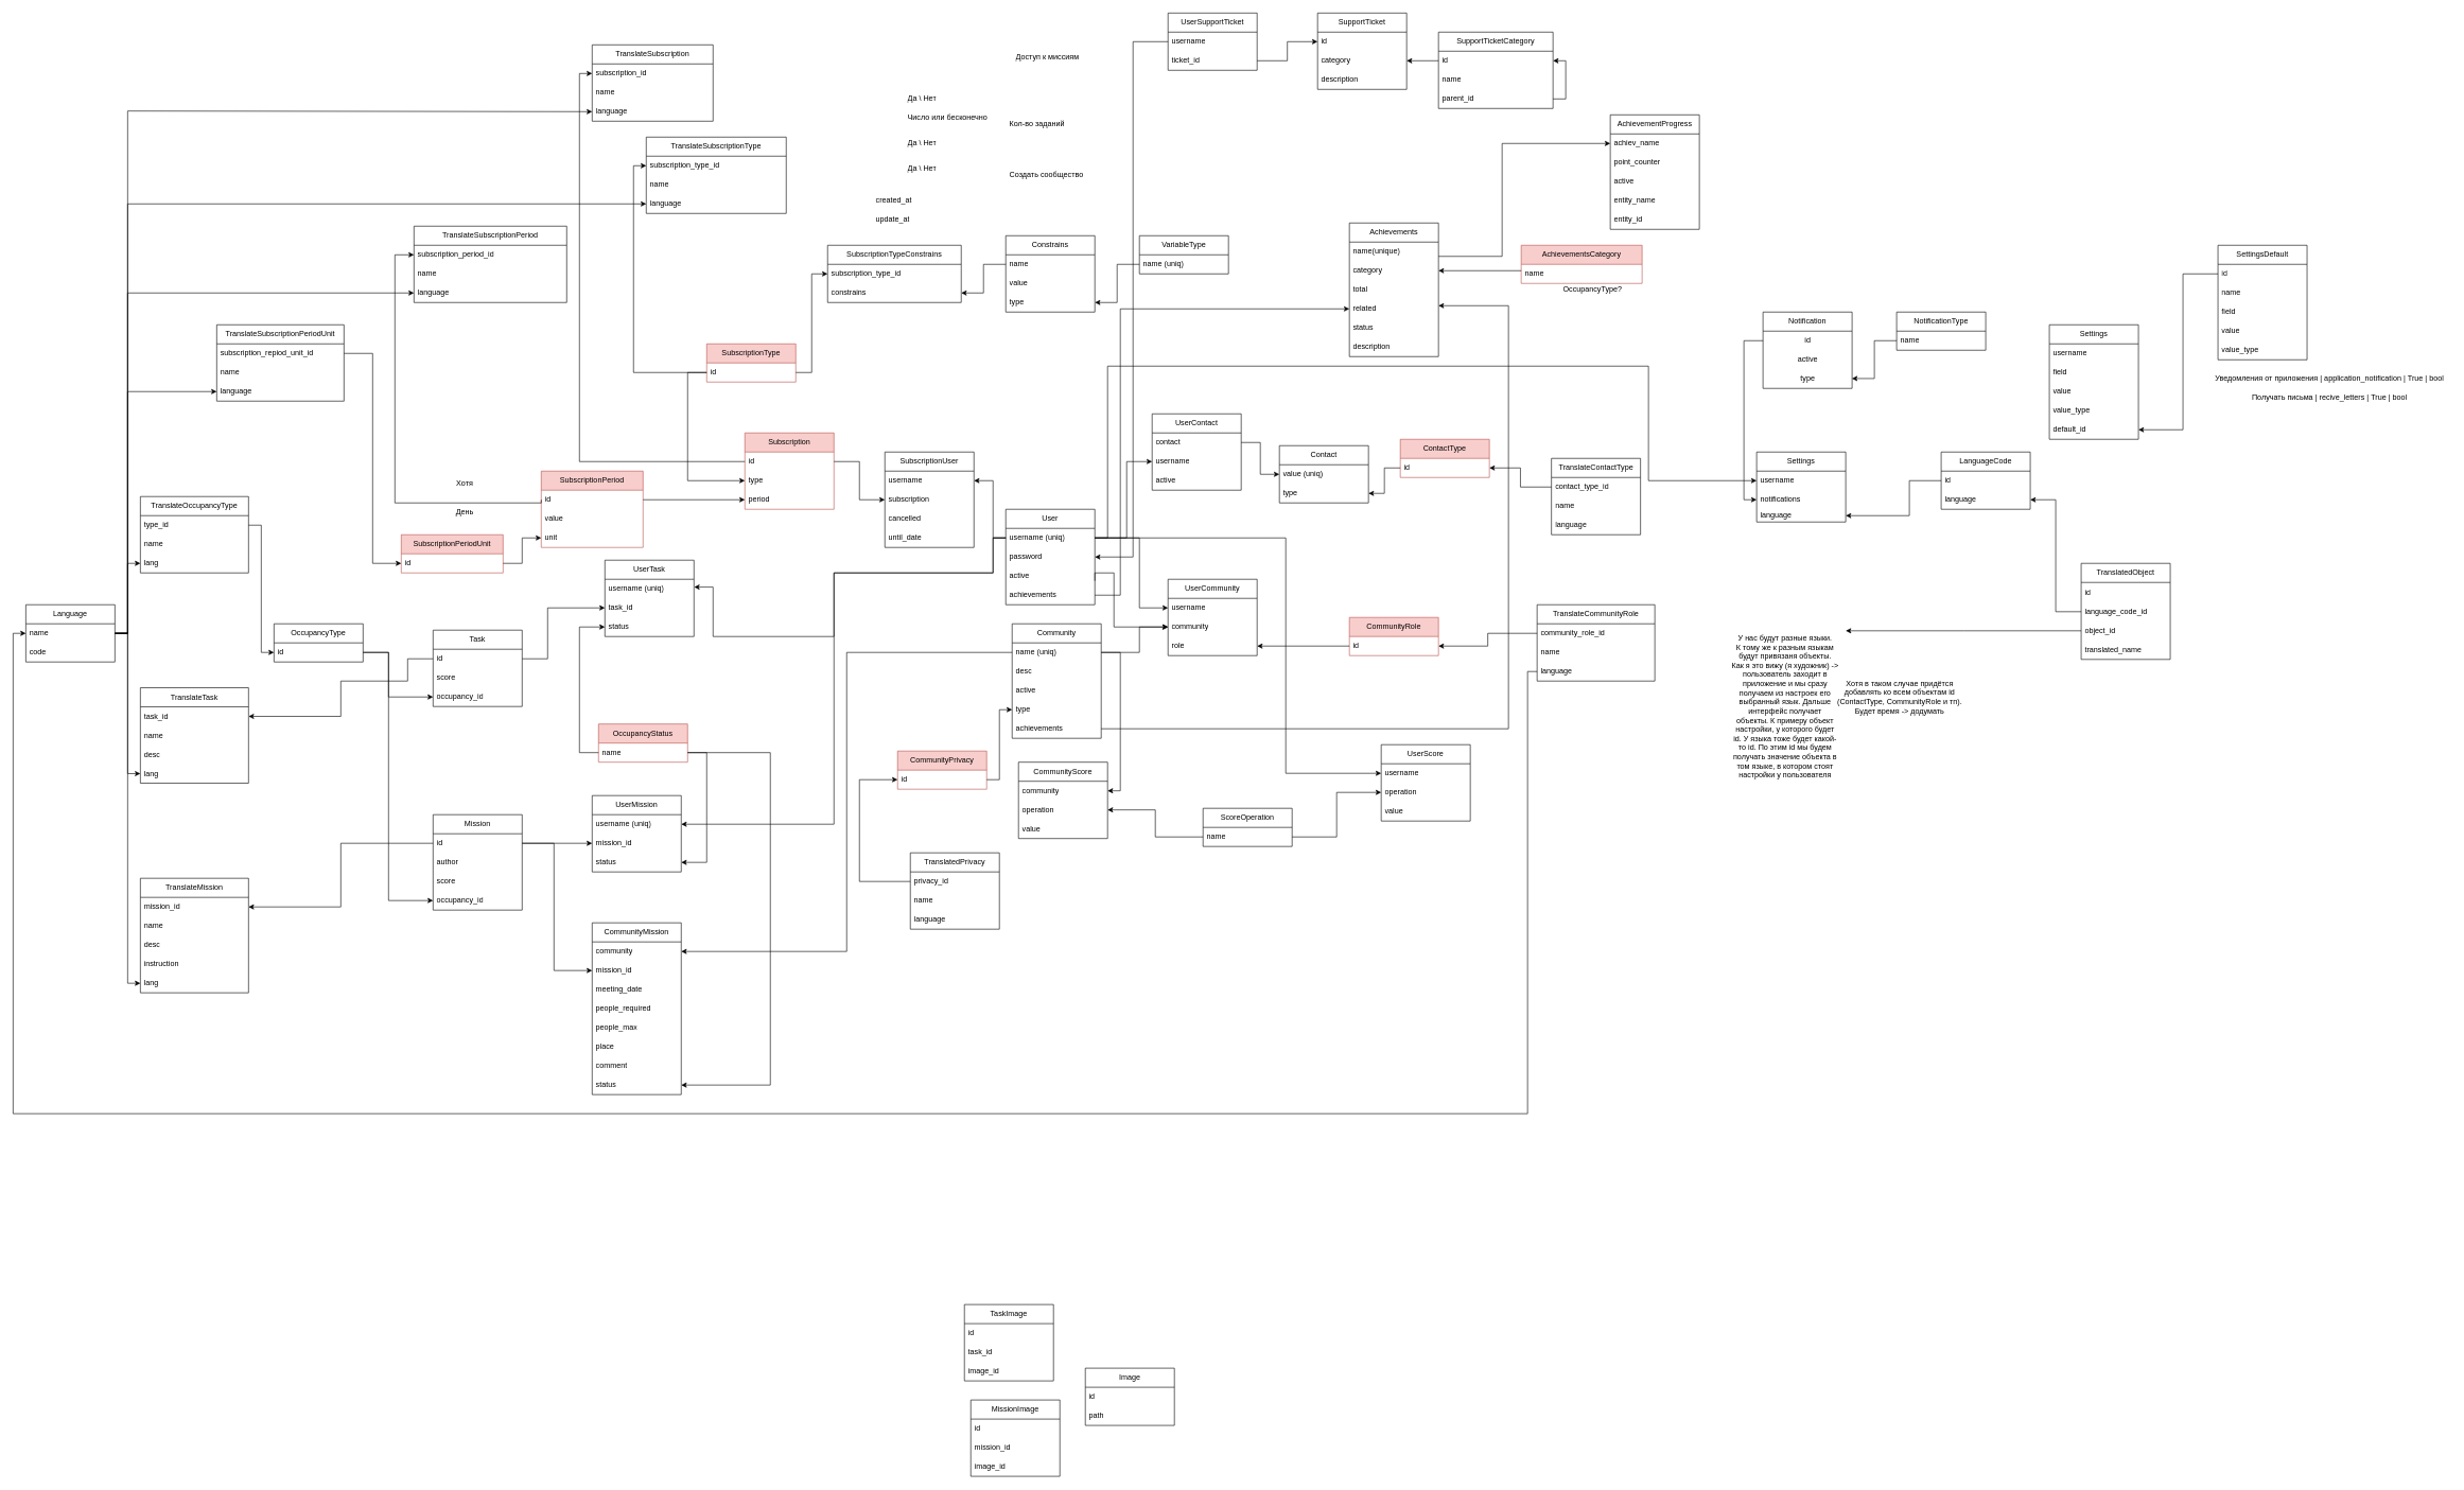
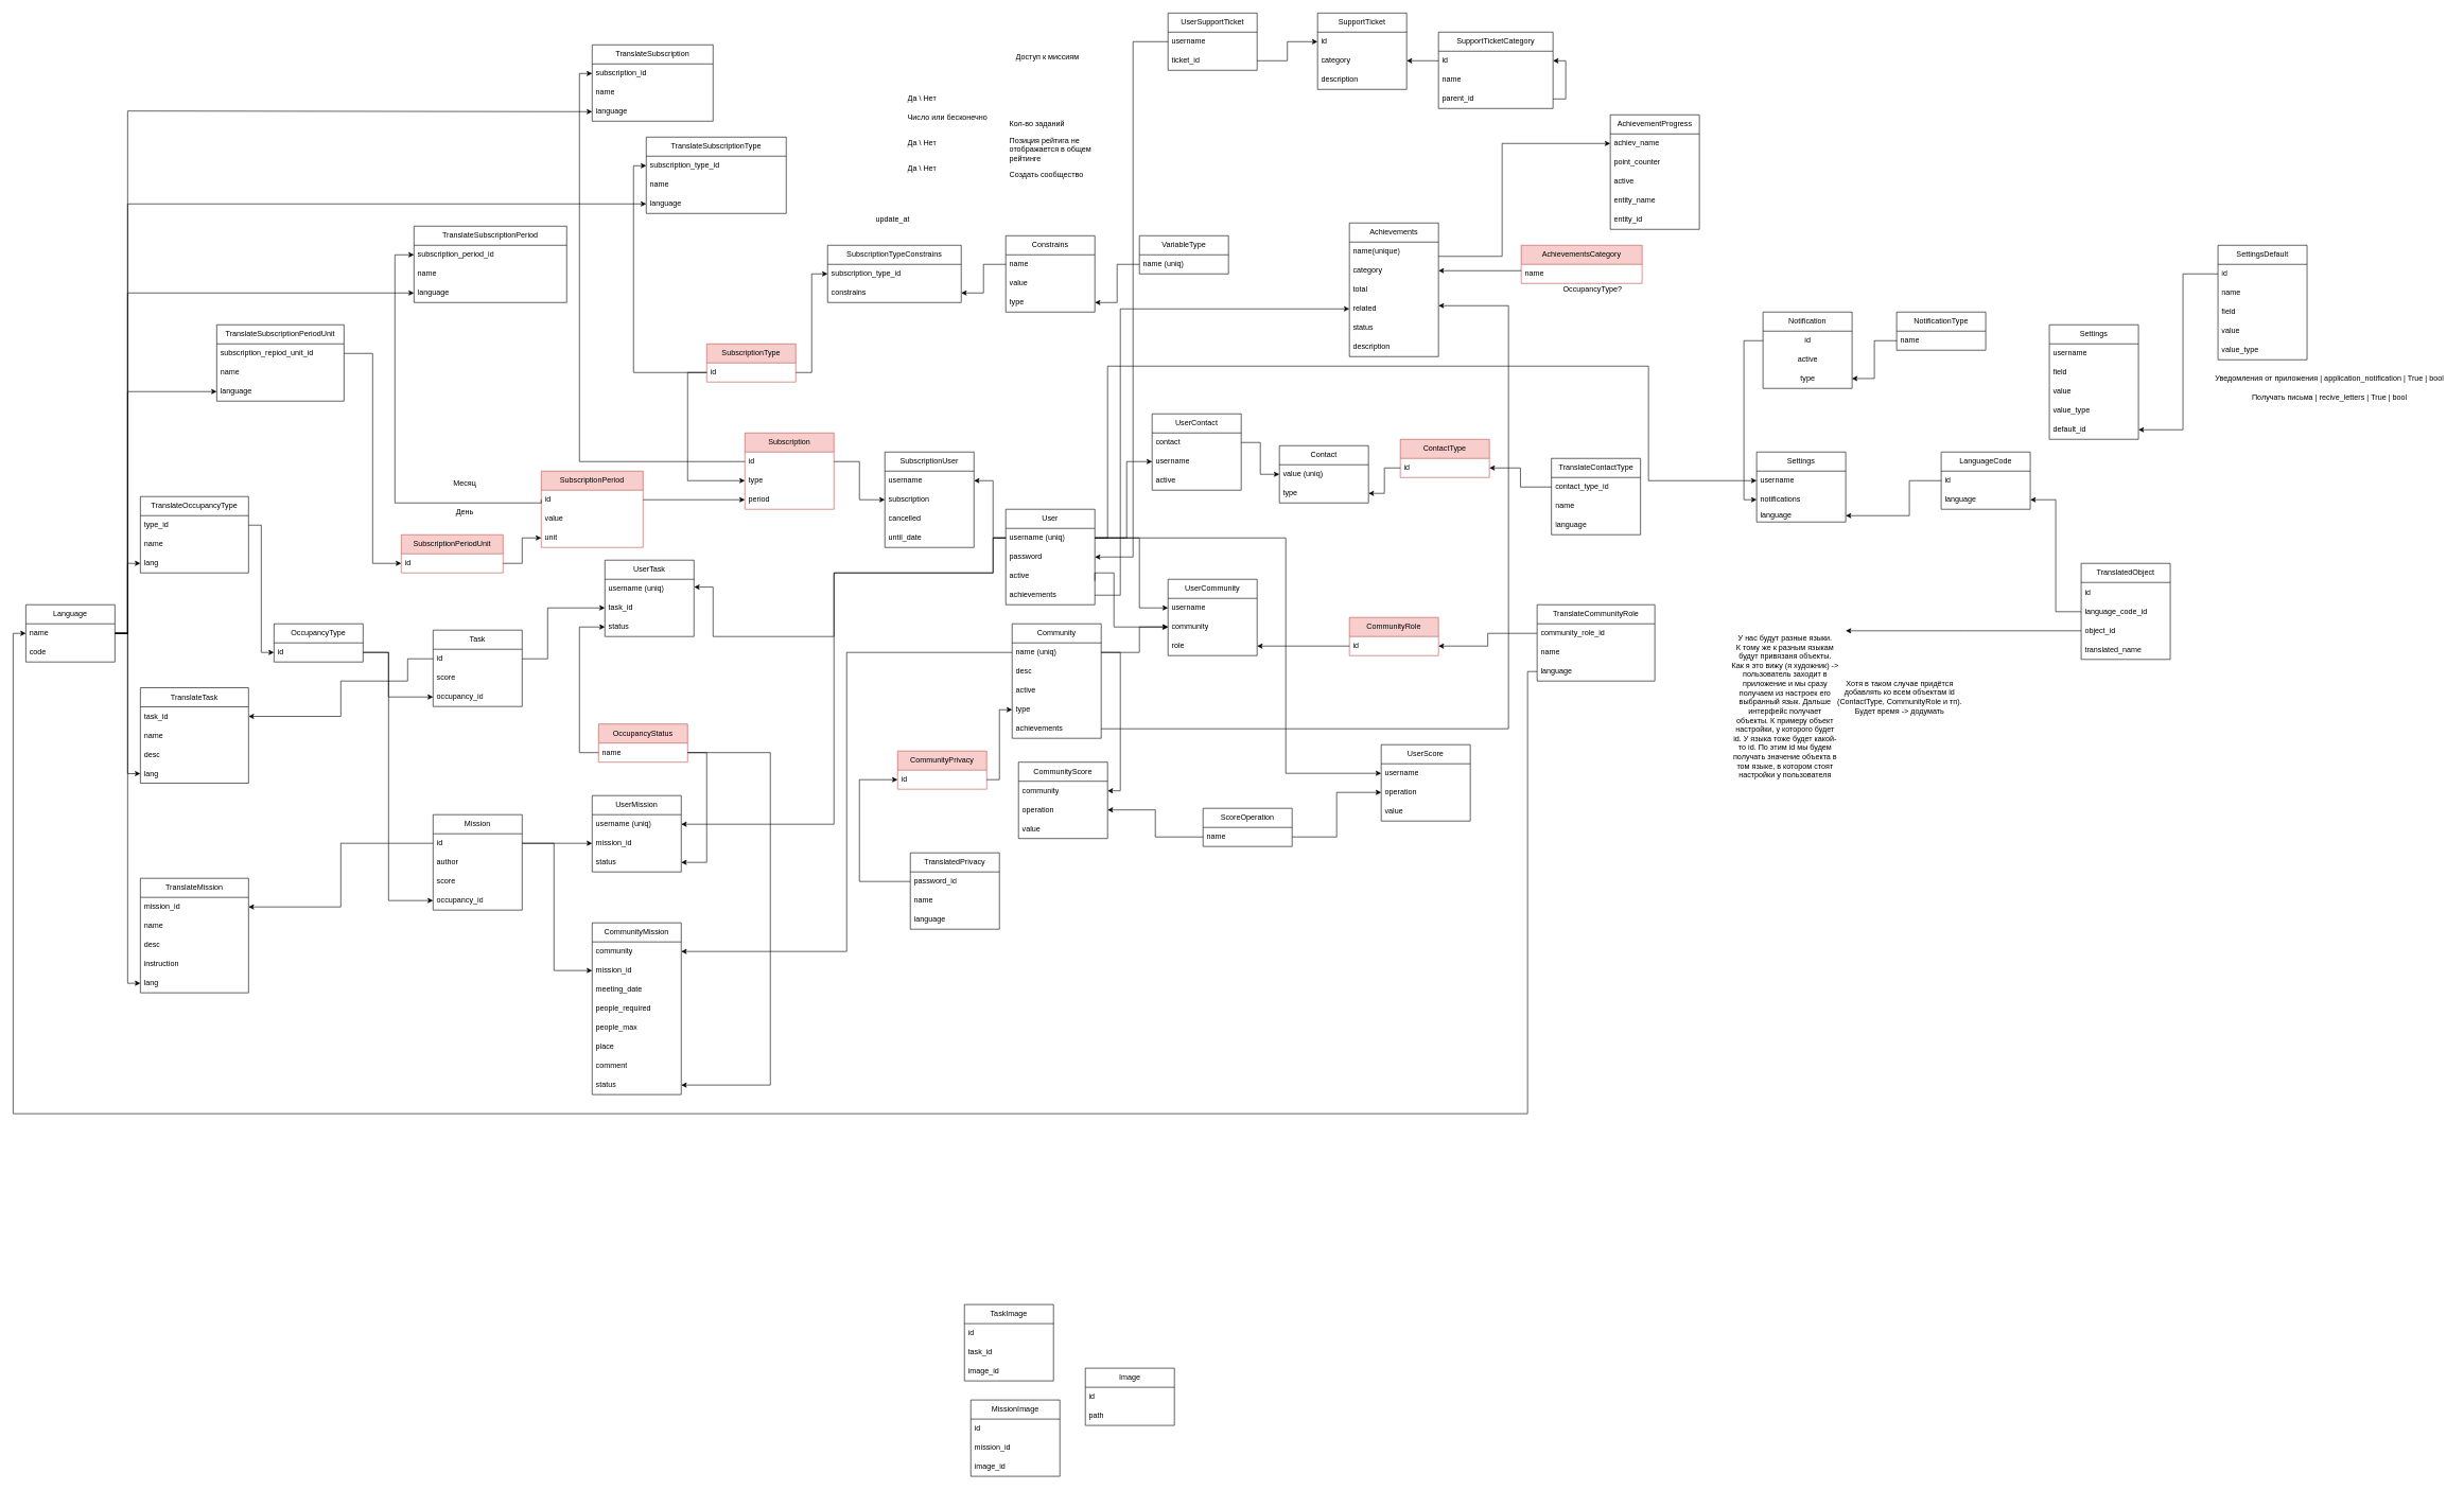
+ <mxCell id="129" value="Позиция рейтига не отображается в общем рейтинге" style="text;strokeColor=none;fillColor=none;align=left;verticalAlign=middle;spacingLeft=4;spacingRight=4;overflow=hidden;points=[[0,0.5],[1,0.5]];portConstraint=eastwest;rotatable=0;whiteSpace=wrap;html=1;" parent="1" vertex="1"><mxGeometry x="1580" y="210" width="170" height="50" as="geometry" /></mxCell>
- <mxCell id="72" value="created_at" style="text;strokeColor=none;fillColor=none;align=left;verticalAlign=middle;spacingLeft=4;spacingRight=4;overflow=hidden;points=[[0,0.5],[1,0.5]];portConstraint=eastwest;rotatable=0;whiteSpace=wrap;html=1;" parent="1" vertex="1"><mxGeometry x="1370" y="300" width="140" height="30" as="geometry" /></mxCell>
- <mxCell id="55" value="Хотя" style="text;html=1;strokeColor=none;fillColor=none;align=center;verticalAlign=middle;whiteSpace=wrap;rounded=0;" parent="1" vertex="1"><mxGeometry x="700" y="745" width="60" height="30" as="geometry" /></mxCell>
+ <mxCell id="55" value="Месяц" style="text;html=1;strokeColor=none;fillColor=none;align=center;verticalAlign=middle;whiteSpace=wrap;rounded=0;" parent="1" vertex="1"><mxGeometry x="700" y="745" width="60" height="30" as="geometry" /></mxCell>
- <mxCell id="251" value="privacy_id" style="text;strokeColor=none;fillColor=none;align=left;verticalAlign=middle;spacingLeft=4;spacingRight=4;overflow=hidden;points=[[0,0.5],[1,0.5]];portConstraint=eastwest;rotatable=0;whiteSpace=wrap;html=1;" vertex="1" parent="250"><mxGeometry y="30" width="140" height="30" as="geometry" /></mxCell>
+ <mxCell id="251" value="password_id" style="text;strokeColor=none;fillColor=none;align=left;verticalAlign=middle;spacingLeft=4;spacingRight=4;overflow=hidden;points=[[0,0.5],[1,0.5]];portConstraint=eastwest;rotatable=0;whiteSpace=wrap;html=1;" vertex="1" parent="250"><mxGeometry y="30" width="140" height="30" as="geometry" /></mxCell>
